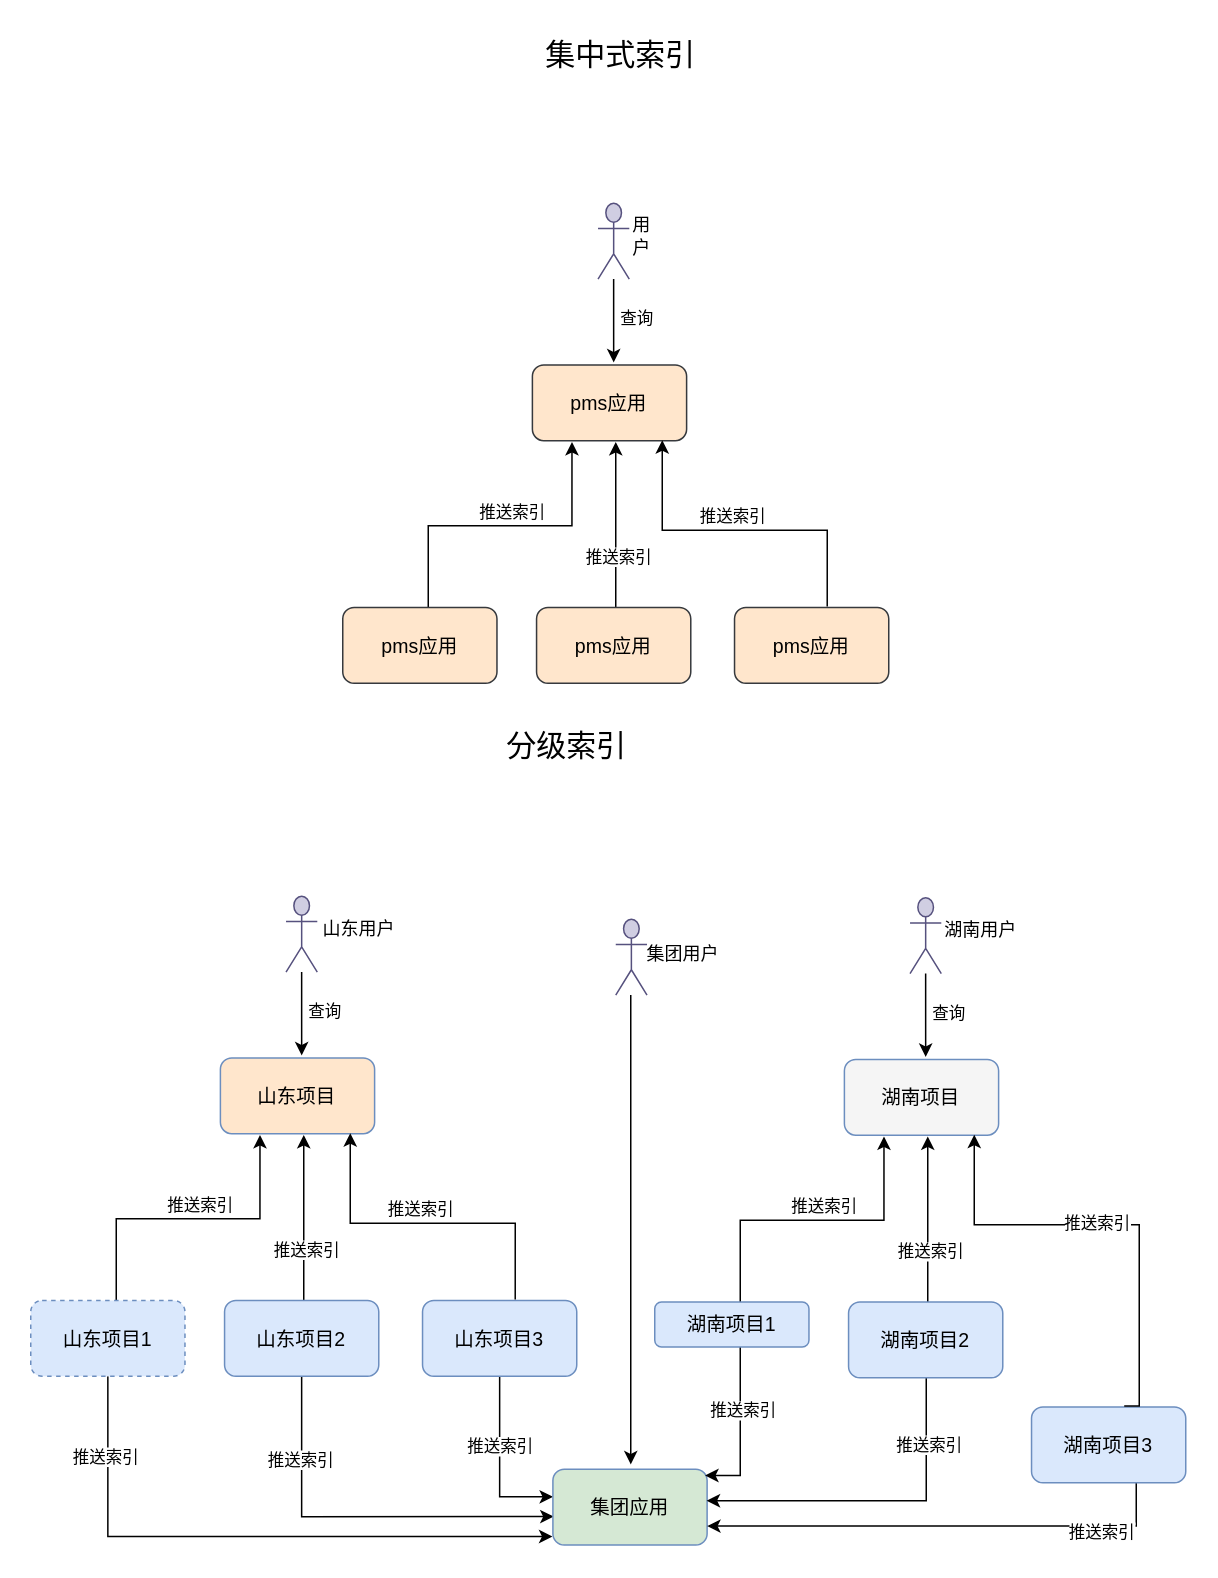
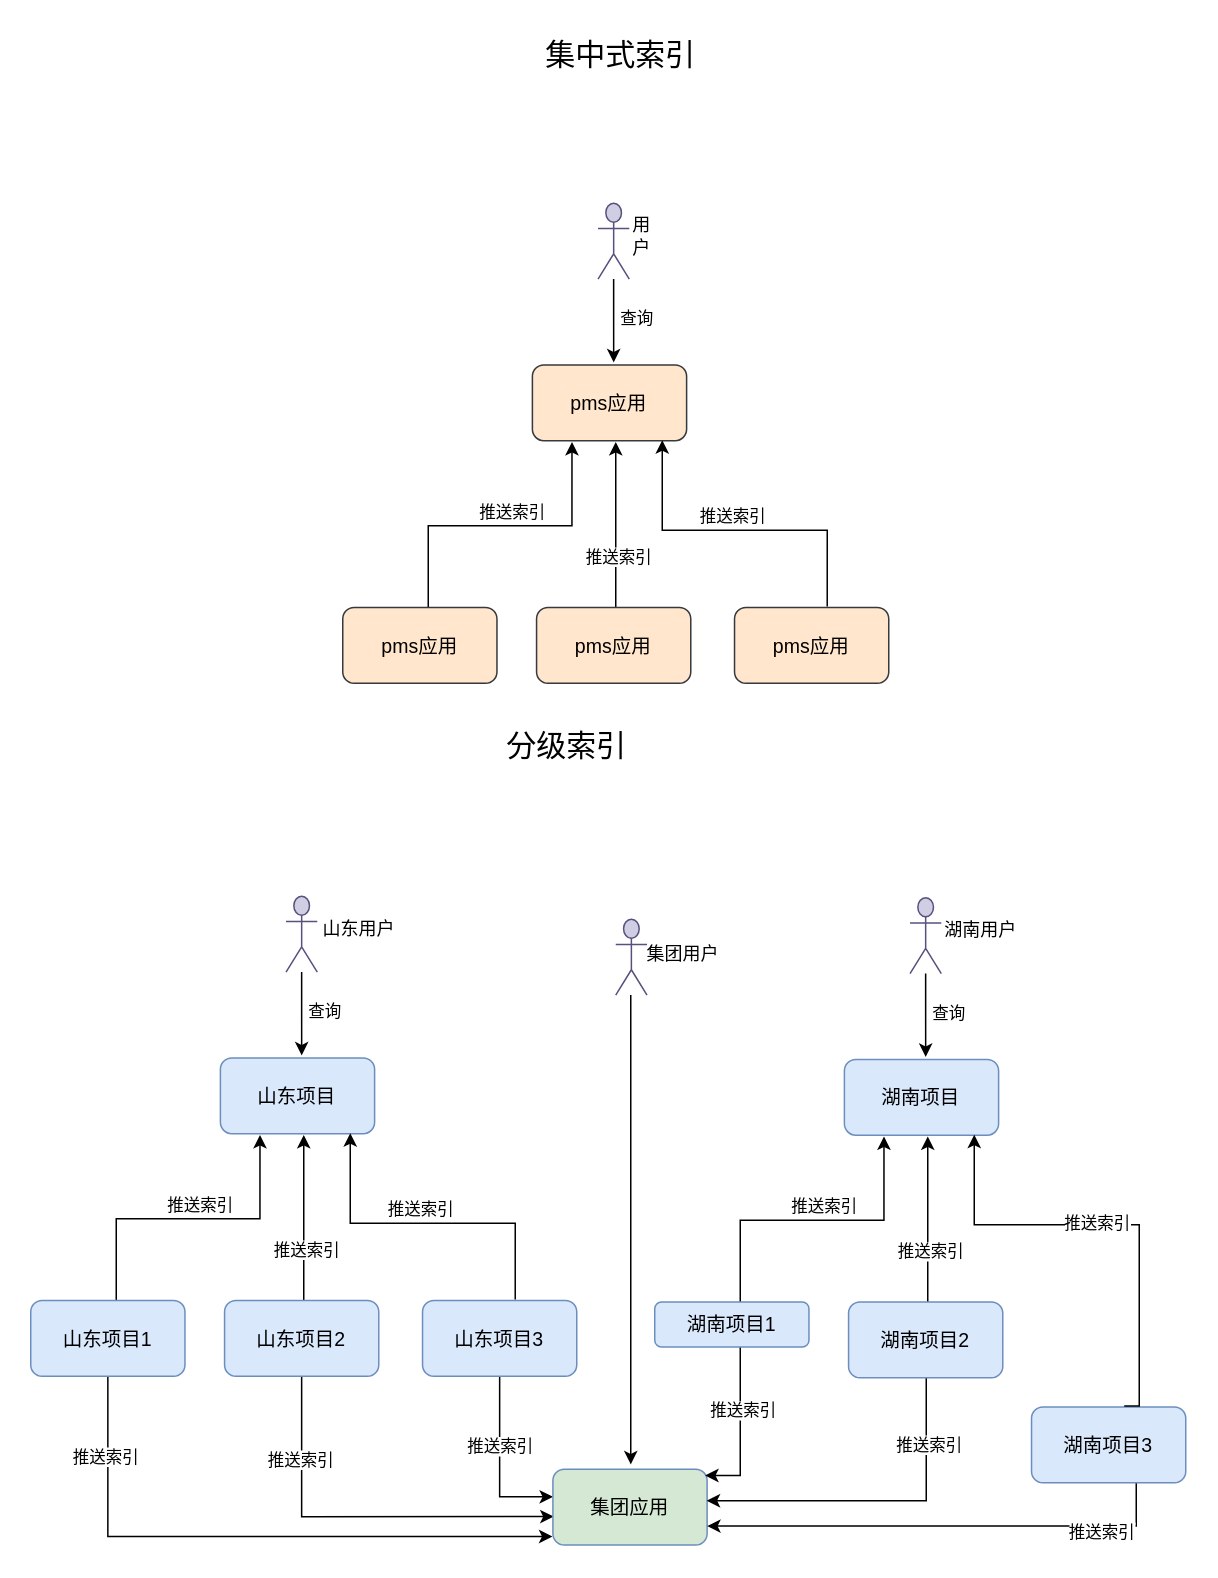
- <mxCell id="37" value="山东项目" style="rounded=1;whiteSpace=wrap;html=1;shadow=0;glass=0;sketch=0;fontSize=13;fillColor=#ffe6cc;strokeColor=#6c8ebf;" vertex="1" parent="1"><mxGeometry x="146.427" y="704.789" width="102.809" height="50.526" as="geometry" /></mxCell>
+ <mxCell id="37" value="山东项目" style="rounded=1;whiteSpace=wrap;html=1;shadow=0;glass=0;sketch=0;fontSize=13;fillColor=#dae8fc;strokeColor=#6c8ebf;" vertex="1" parent="1"><mxGeometry x="146.427" y="704.789" width="102.809" height="50.526" as="geometry" /></mxCell>
- <mxCell id="64" value="湖南项目" style="rounded=1;whiteSpace=wrap;html=1;shadow=0;glass=0;sketch=0;fontSize=13;fillColor=#f5f5f5;strokeColor=#6c8ebf;" vertex="1" parent="1"><mxGeometry x="562.427" y="705.789" width="102.809" height="50.526" as="geometry" /></mxCell>
+ <mxCell id="64" value="湖南项目" style="rounded=1;whiteSpace=wrap;html=1;shadow=0;glass=0;sketch=0;fontSize=13;fillColor=#dae8fc;strokeColor=#6c8ebf;" vertex="1" parent="1"><mxGeometry x="562.427" y="705.789" width="102.809" height="50.526" as="geometry" /></mxCell>
- <mxCell id="27" value="山东项目1" style="rounded=1;whiteSpace=wrap;html=1;shadow=0;glass=0;sketch=0;fontSize=13;fillColor=#dae8fc;strokeColor=#6c8ebf;dashed=1;" vertex="1" parent="1"><mxGeometry x="20" y="866.474" width="102.809" height="50.526" as="geometry" /></mxCell>
+ <mxCell id="27" value="山东项目1" style="rounded=1;whiteSpace=wrap;html=1;shadow=0;glass=0;sketch=0;fontSize=13;fillColor=#dae8fc;strokeColor=#6c8ebf;" vertex="1" parent="1"><mxGeometry x="20" y="866.474" width="102.809" height="50.526" as="geometry" /></mxCell>
